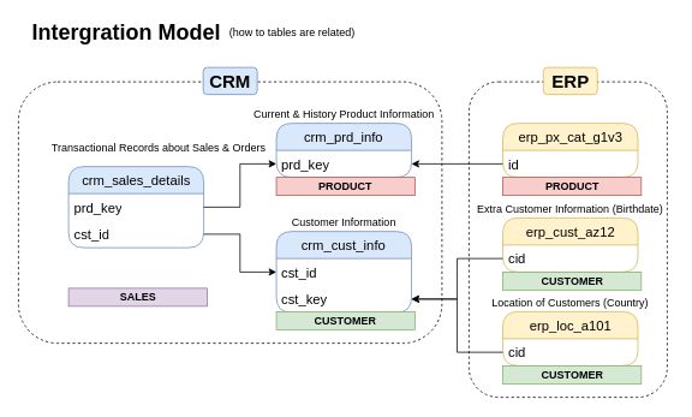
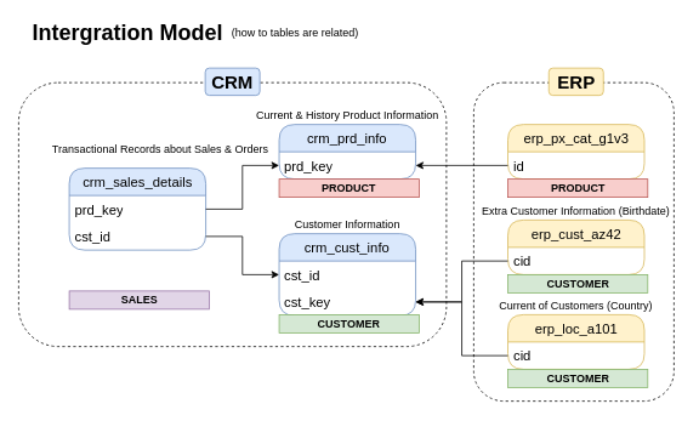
- <mxCell id="18" value="erp_cust_az12" style="swimlane;fontStyle=0;childLayout=stackLayout;horizontal=1;startSize=30;horizontalStack=0;resizeParent=1;resizeParentMax=0;resizeLast=0;collapsible=1;marginBottom=0;whiteSpace=wrap;html=1;fillColor=#fff2cc;strokeColor=#d6b656;rounded=1;arcSize=19;fontSize=15;" parent="1" vertex="1"><mxGeometry x="557.5" y="241" width="150" height="60" as="geometry"><mxRectangle x="50" y="80" width="60" height="30" as="alternateBounds" /></mxGeometry></mxCell>
+ <mxCell id="18" value="erp_cust_az42" style="swimlane;fontStyle=0;childLayout=stackLayout;horizontal=1;startSize=30;horizontalStack=0;resizeParent=1;resizeParentMax=0;resizeLast=0;collapsible=1;marginBottom=0;whiteSpace=wrap;html=1;fillColor=#fff2cc;strokeColor=#d6b656;rounded=1;arcSize=19;fontSize=15;" parent="1" vertex="1"><mxGeometry x="557.5" y="241" width="150" height="60" as="geometry"><mxRectangle x="50" y="80" width="60" height="30" as="alternateBounds" /></mxGeometry></mxCell>
- <mxCell id="23" value="Location of Customers (Country)" style="text;html=1;align=center;verticalAlign=middle;whiteSpace=wrap;rounded=0;" parent="1" vertex="1"><mxGeometry x="520" y="325" width="225.01" height="20" as="geometry" /></mxCell>
+ <mxCell id="23" value="Current of Customers (Country)" style="text;html=1;align=center;verticalAlign=middle;whiteSpace=wrap;rounded=0;" parent="1" vertex="1"><mxGeometry x="520" y="325" width="225.01" height="20" as="geometry" /></mxCell>
